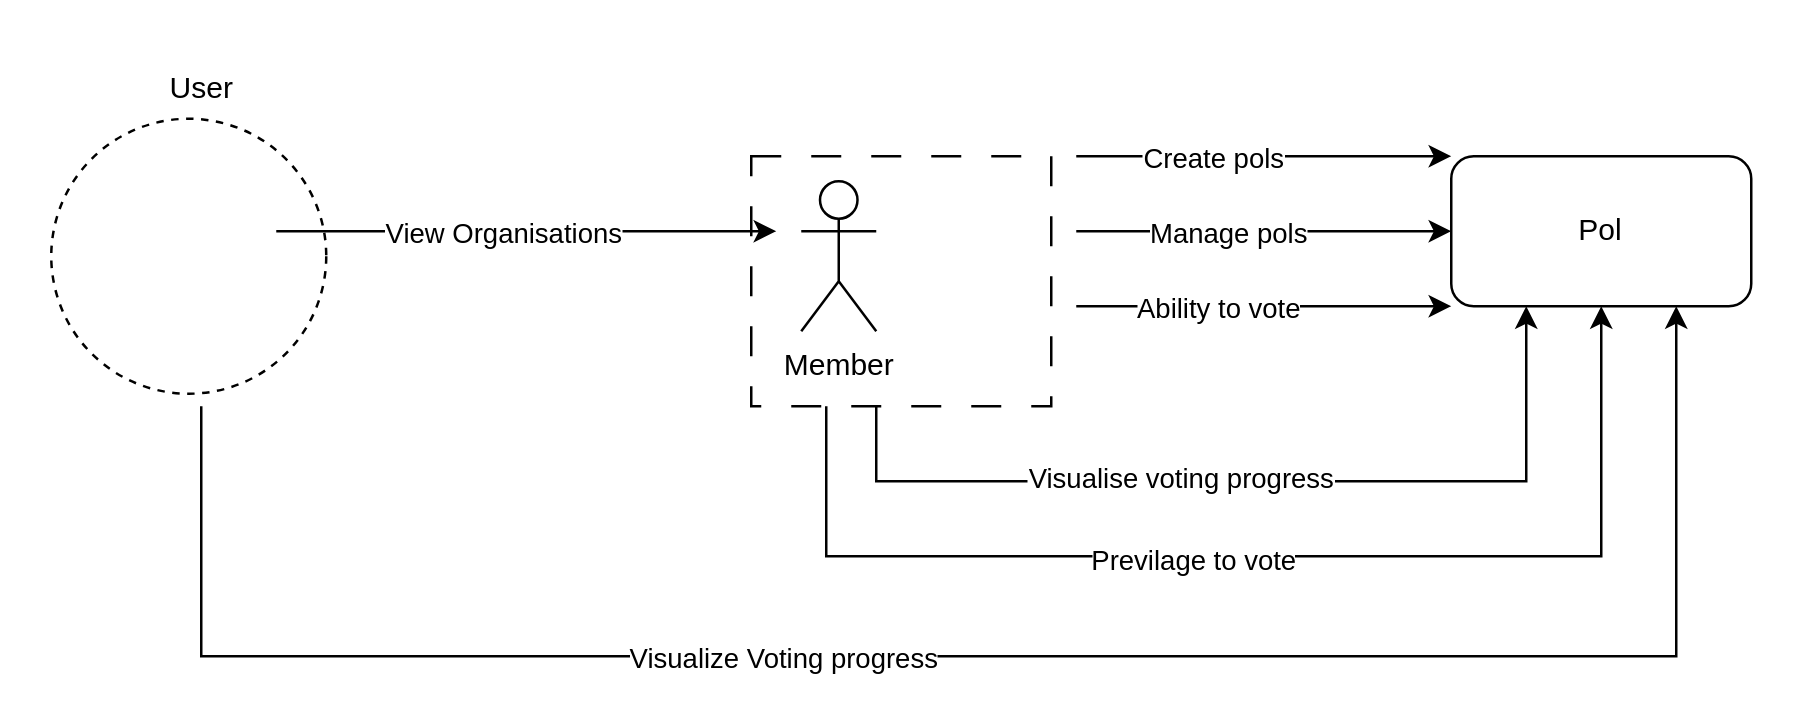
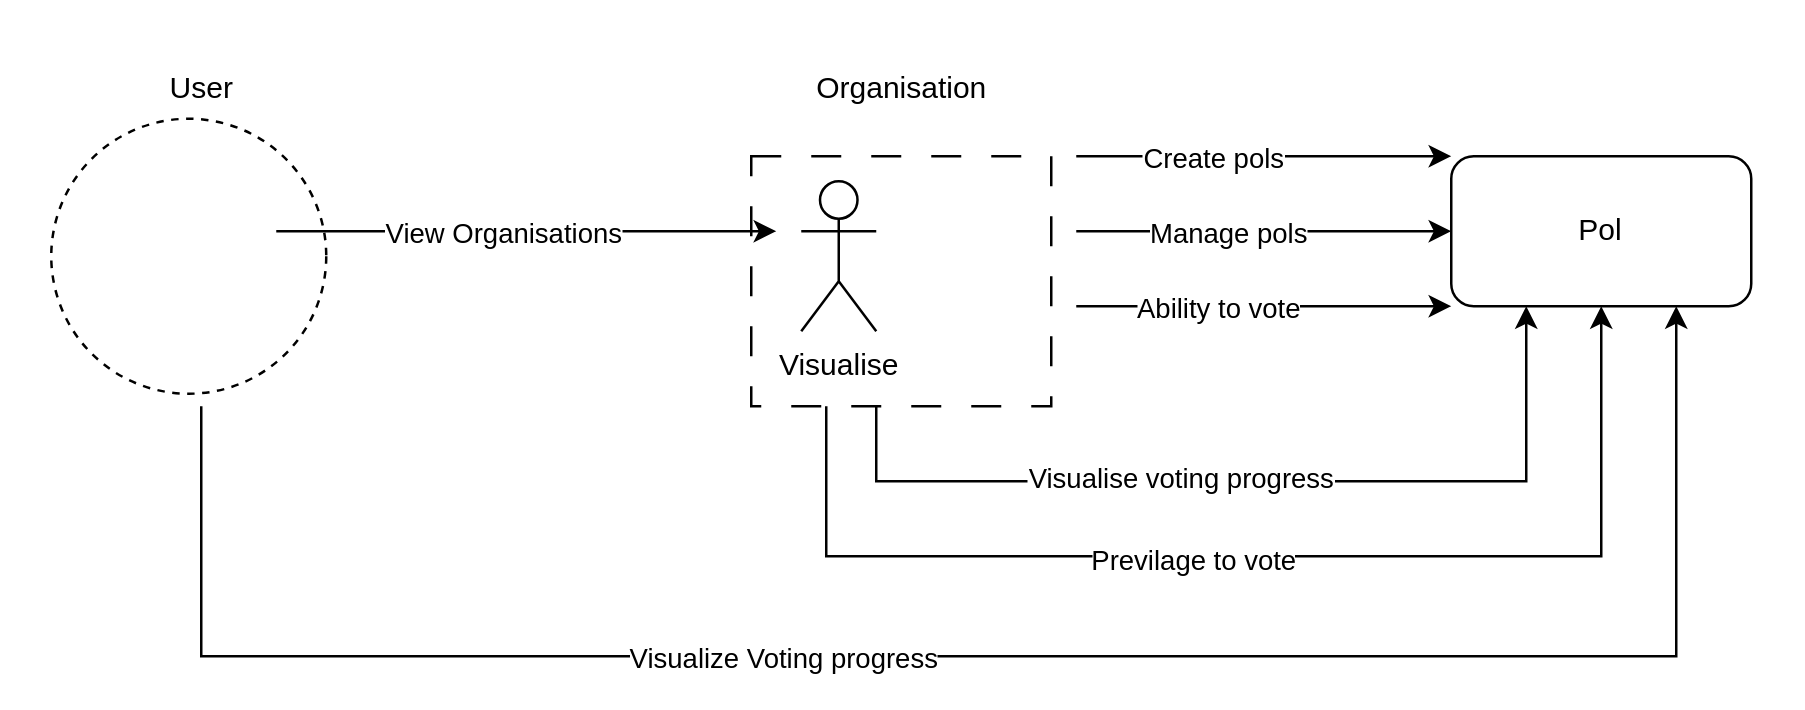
+ <mxCell id="3" value="Organisation" style="text;html=1;align=center;verticalAlign=middle;resizable=0;points=[];autosize=1;strokeColor=none;fillColor=none;" vertex="1" parent="1"><mxGeometry x="315" y="20" width="90" height="30" as="geometry" /></mxCell>
- <mxCell id="4" value="Member" style="shape=umlActor;verticalLabelPosition=bottom;verticalAlign=top;html=1;outlineConnect=0;" vertex="1" parent="1"><mxGeometry x="320" y="72" width="30" height="60" as="geometry" /></mxCell>
+ <mxCell id="4" value="Visualise" style="shape=umlActor;verticalLabelPosition=bottom;verticalAlign=top;html=1;outlineConnect=0;" vertex="1" parent="1"><mxGeometry x="320" y="72" width="30" height="60" as="geometry" /></mxCell>
